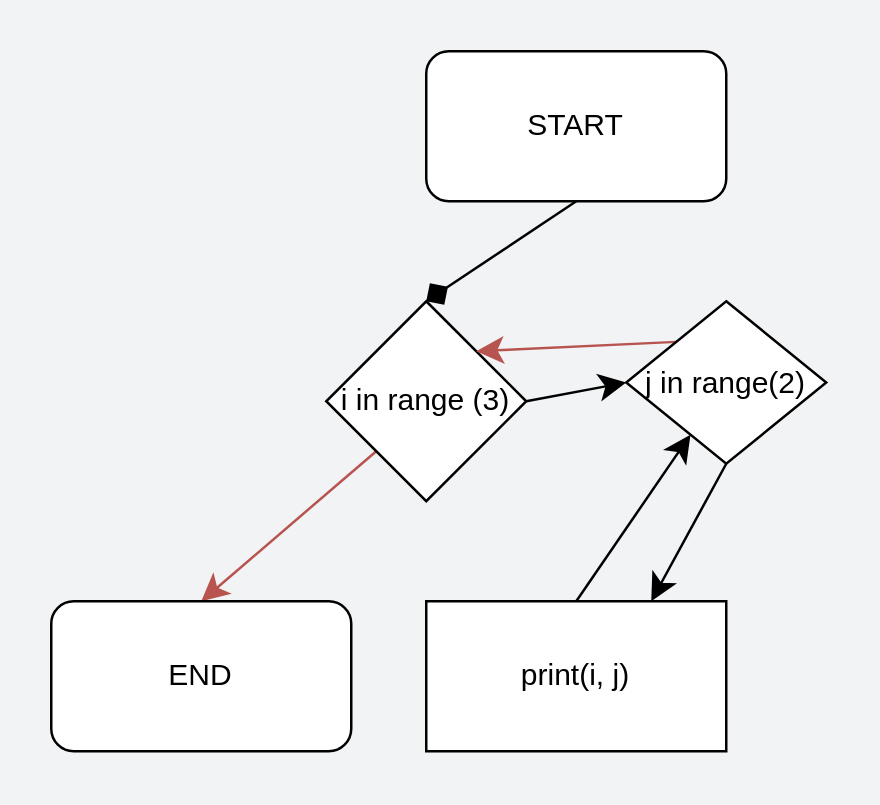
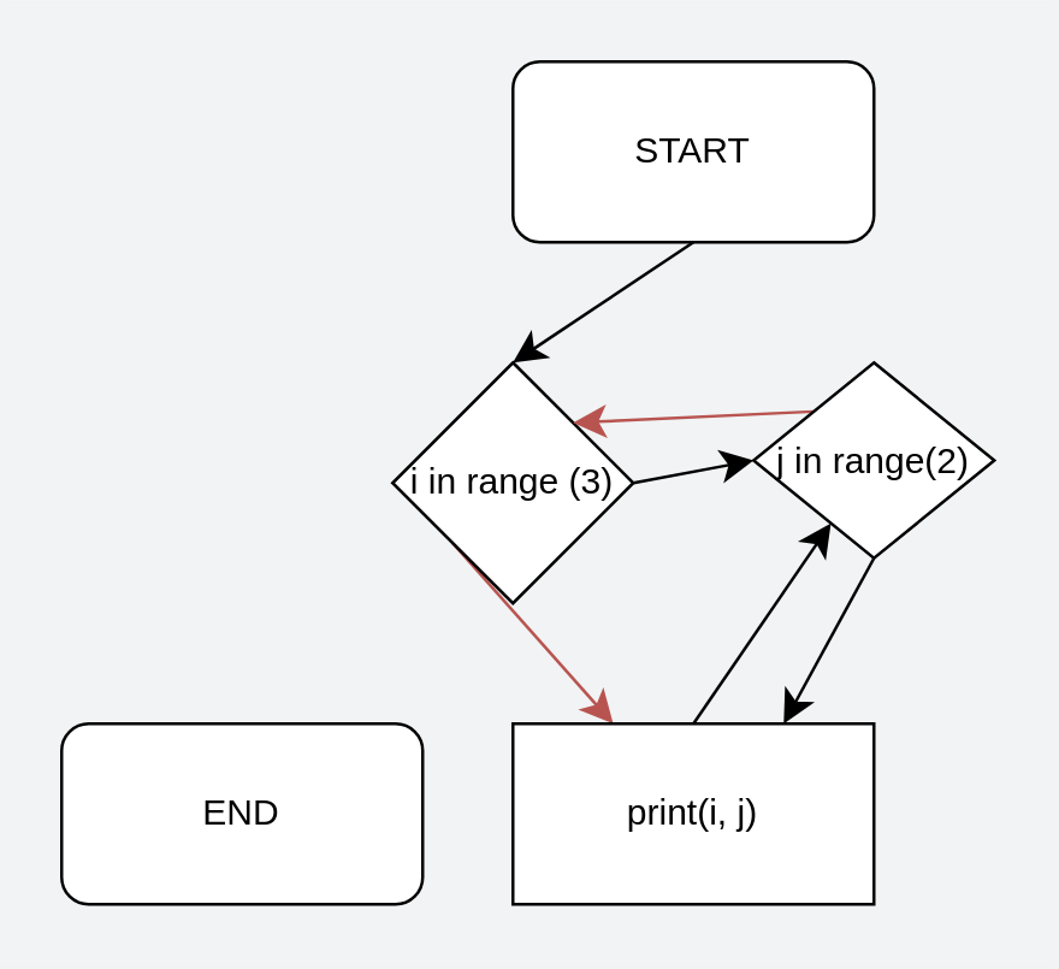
- <mxCell id="2" style="edgeStyle=none;curved=1;rounded=0;orthogonalLoop=1;jettySize=auto;html=1;exitX=0.5;exitY=1;exitDx=0;exitDy=0;entryX=0.5;entryY=0;entryDx=0;entryDy=0;fontSize=12;startSize=8;endSize=8;endArrow=diamond;" edge="1" parent="1" source="3" target="6"><mxGeometry relative="1" as="geometry" /></mxCell>
+ <mxCell id="2" style="edgeStyle=none;curved=1;rounded=0;orthogonalLoop=1;jettySize=auto;html=1;exitX=0.5;exitY=1;exitDx=0;exitDy=0;entryX=0.5;entryY=0;entryDx=0;entryDy=0;fontSize=12;startSize=8;endSize=8;" edge="1" parent="1" source="3" target="6"><mxGeometry relative="1" as="geometry" /></mxCell>
- <mxCell id="5" style="edgeStyle=none;curved=1;rounded=0;orthogonalLoop=1;jettySize=auto;html=1;exitX=0;exitY=1;exitDx=0;exitDy=0;entryX=0.5;entryY=0;entryDx=0;entryDy=0;fontSize=12;startSize=8;endSize=8;fillColor=#f8cecc;strokeColor=#b85450;" edge="1" parent="1" source="6" target="12"><mxGeometry relative="1" as="geometry" /></mxCell>
+ <mxCell id="5" style="edgeStyle=none;curved=1;rounded=0;orthogonalLoop=1;jettySize=auto;html=1;exitX=0;exitY=1;exitDx=0;exitDy=0;fontSize=12;startSize=8;endSize=8;fillColor=#f8cecc;strokeColor=#b85450;" edge="1" parent="1" source="6" target="11"><mxGeometry relative="1" as="geometry" /></mxCell>
